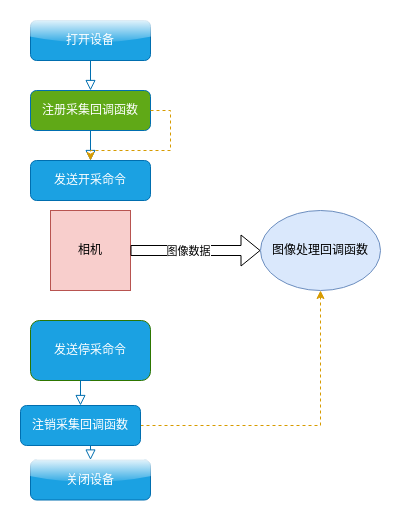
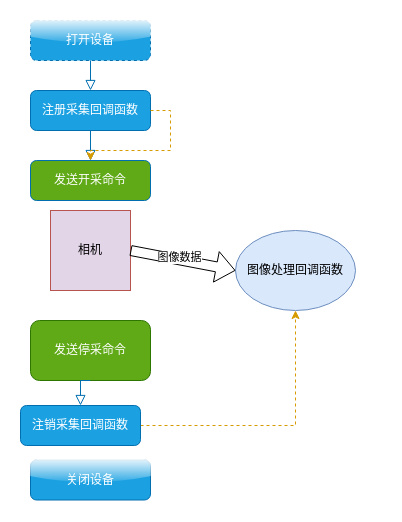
- <mxCell id="16" value="打开设备" style="rounded=1;whiteSpace=wrap;html=1;fontSize=12;glass=1;strokeWidth=1;shadow=0;fillColor=#1ba1e2;strokeColor=#006EAF;fontColor=#FFFFFF;" parent="1" vertex="1"><mxGeometry x="30" y="20" width="120" height="40" as="geometry" /></mxCell>
+ <mxCell id="16" value="打开设备" style="rounded=1;whiteSpace=wrap;html=1;fontSize=12;glass=1;strokeWidth=1;shadow=0;fillColor=#1ba1e2;strokeColor=#006EAF;fontColor=#FFFFFF;dashed=1;" parent="1" vertex="1"><mxGeometry x="30" y="20" width="120" height="40" as="geometry" /></mxCell>
- <mxCell id="3" value="注册采集回调函数" style="rounded=1;whiteSpace=wrap;html=1;fontSize=12;glass=0;strokeWidth=1;shadow=0;fillColor=#60a917;strokeColor=#006EAF;fontColor=#FFFFFF;" parent="1" vertex="1"><mxGeometry x="30" y="90" width="120" height="40" as="geometry" /></mxCell>
+ <mxCell id="3" value="注册采集回调函数" style="rounded=1;whiteSpace=wrap;html=1;fontSize=12;glass=0;strokeWidth=1;shadow=0;fillColor=#1ba1e2;strokeColor=#006EAF;fontColor=#FFFFFF;" parent="1" vertex="1"><mxGeometry x="30" y="90" width="120" height="40" as="geometry" /></mxCell>
- <mxCell id="6" value="发送开采命令" style="rounded=1;whiteSpace=wrap;html=1;fontSize=12;glass=0;strokeWidth=1;shadow=0;fillColor=#1ba1e2;strokeColor=#006EAF;fontColor=#FFFFFF;" parent="1" vertex="1"><mxGeometry x="30" y="160" width="120" height="40" as="geometry" /></mxCell>
+ <mxCell id="6" value="发送开采命令" style="rounded=1;whiteSpace=wrap;html=1;fontSize=12;glass=0;strokeWidth=1;shadow=0;fillColor=#60a917;strokeColor=#006EAF;fontColor=#FFFFFF;" parent="1" vertex="1"><mxGeometry x="30" y="160" width="120" height="40" as="geometry" /></mxCell>
- <mxCell id="11" value="相机" style="whiteSpace=wrap;html=1;aspect=fixed;fillColor=#f8cecc;strokeColor=#b85450;" parent="1" vertex="1"><mxGeometry x="50" y="210" width="80" height="80" as="geometry" /></mxCell>
+ <mxCell id="11" value="相机" style="whiteSpace=wrap;html=1;aspect=fixed;fillColor=#e1d5e7;strokeColor=#b85450;" parent="1" vertex="1"><mxGeometry x="50" y="210" width="80" height="80" as="geometry" /></mxCell>
- <mxCell id="12" value="图像处理回调函数" style="ellipse;whiteSpace=wrap;html=1;fillColor=#dae8fc;strokeColor=#6c8ebf;" parent="1" vertex="1"><mxGeometry x="260" y="210" width="120" height="80" as="geometry" /></mxCell>
+ <mxCell id="12" value="图像处理回调函数" style="ellipse;whiteSpace=wrap;html=1;fillColor=#dae8fc;strokeColor=#6c8ebf;" parent="1" vertex="1"><mxGeometry x="235" y="230" width="120" height="80" as="geometry" /></mxCell>
- <mxCell id="4" value="发送停采命令" style="rounded=1;whiteSpace=wrap;html=1;fontSize=12;glass=0;strokeWidth=1;shadow=0;fillColor=#1ba1e2;strokeColor=#2D7600;fontColor=#ffffff;" parent="1" vertex="1"><mxGeometry x="30" y="320" width="120" height="60" as="geometry" /></mxCell>
+ <mxCell id="4" value="发送停采命令" style="rounded=1;whiteSpace=wrap;html=1;fontSize=12;glass=0;strokeWidth=1;shadow=0;fillColor=#60a917;strokeColor=#2D7600;fontColor=#ffffff;" parent="1" vertex="1"><mxGeometry x="30" y="320" width="120" height="60" as="geometry" /></mxCell>
- <mxCell id="10" value="" style="rounded=0;html=1;jettySize=auto;orthogonalLoop=1;fontSize=11;endArrow=block;endFill=0;endSize=8;strokeWidth=1;shadow=0;labelBackgroundColor=none;edgeStyle=orthogonalEdgeStyle;fillColor=#1ba1e2;strokeColor=#006EAF;fontColor=#FFFFFF;entryX=0.5;entryY=0;entryDx=0;entryDy=0;exitX=0.5;exitY=1;exitDx=0;exitDy=0;" parent="1" source="8" target="9" edge="1"><mxGeometry relative="1" as="geometry"><mxPoint x="90" y="460" as="sourcePoint" /><mxPoint x="89.5" y="470" as="targetPoint" /><Array as="points" /></mxGeometry></mxCell>
